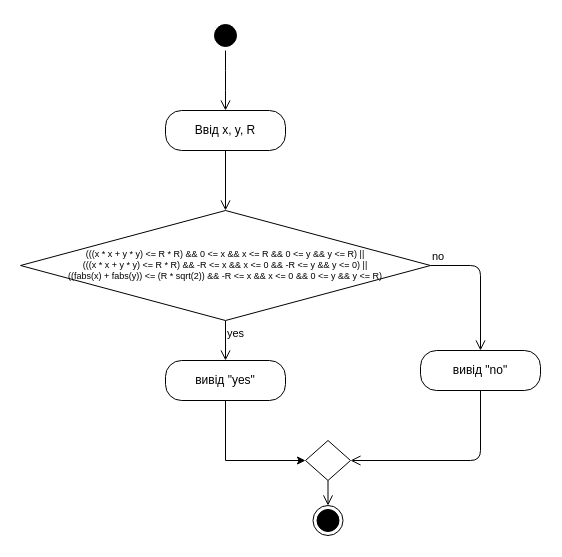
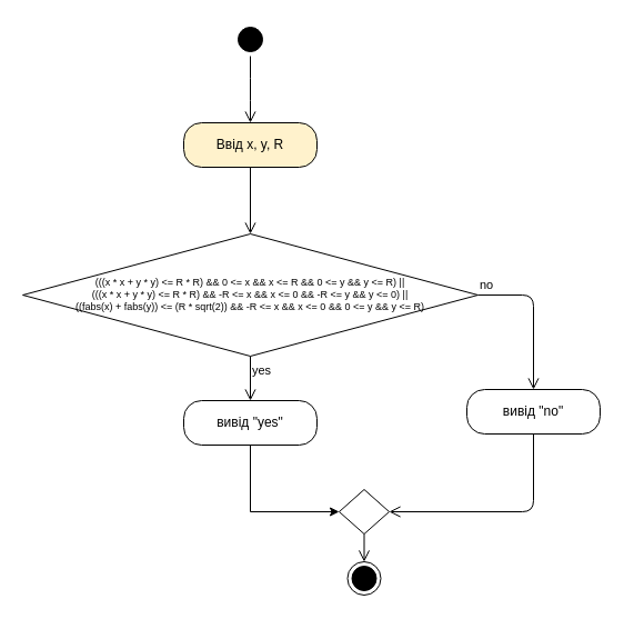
- <mxCell id="4" value="Ввід x, y, R" style="rounded=1;whiteSpace=wrap;html=1;arcSize=40;" vertex="1" parent="1"><mxGeometry x="165" y="110" width="120" height="40" as="geometry" /></mxCell>
+ <mxCell id="4" value="Ввід x, y, R" style="rounded=1;whiteSpace=wrap;html=1;arcSize=40;fillColor=#fff2cc;" vertex="1" parent="1"><mxGeometry x="165" y="110" width="120" height="40" as="geometry" /></mxCell>
